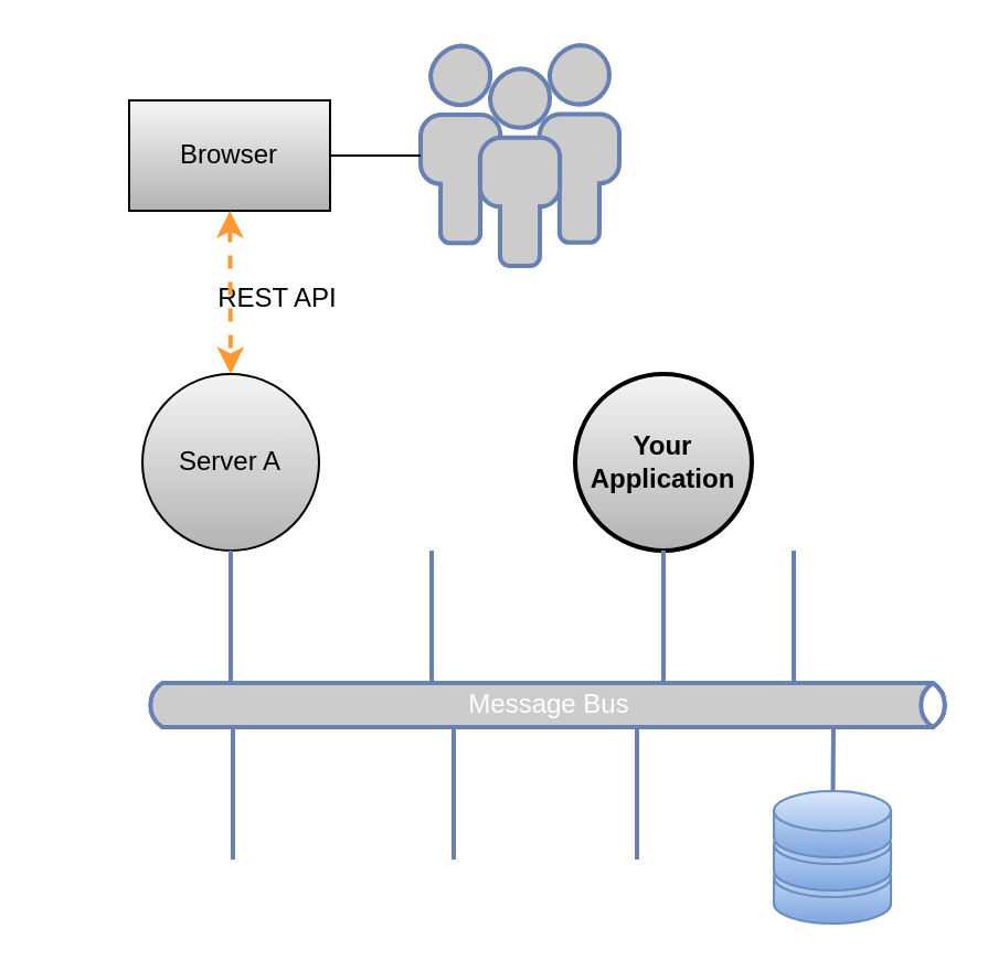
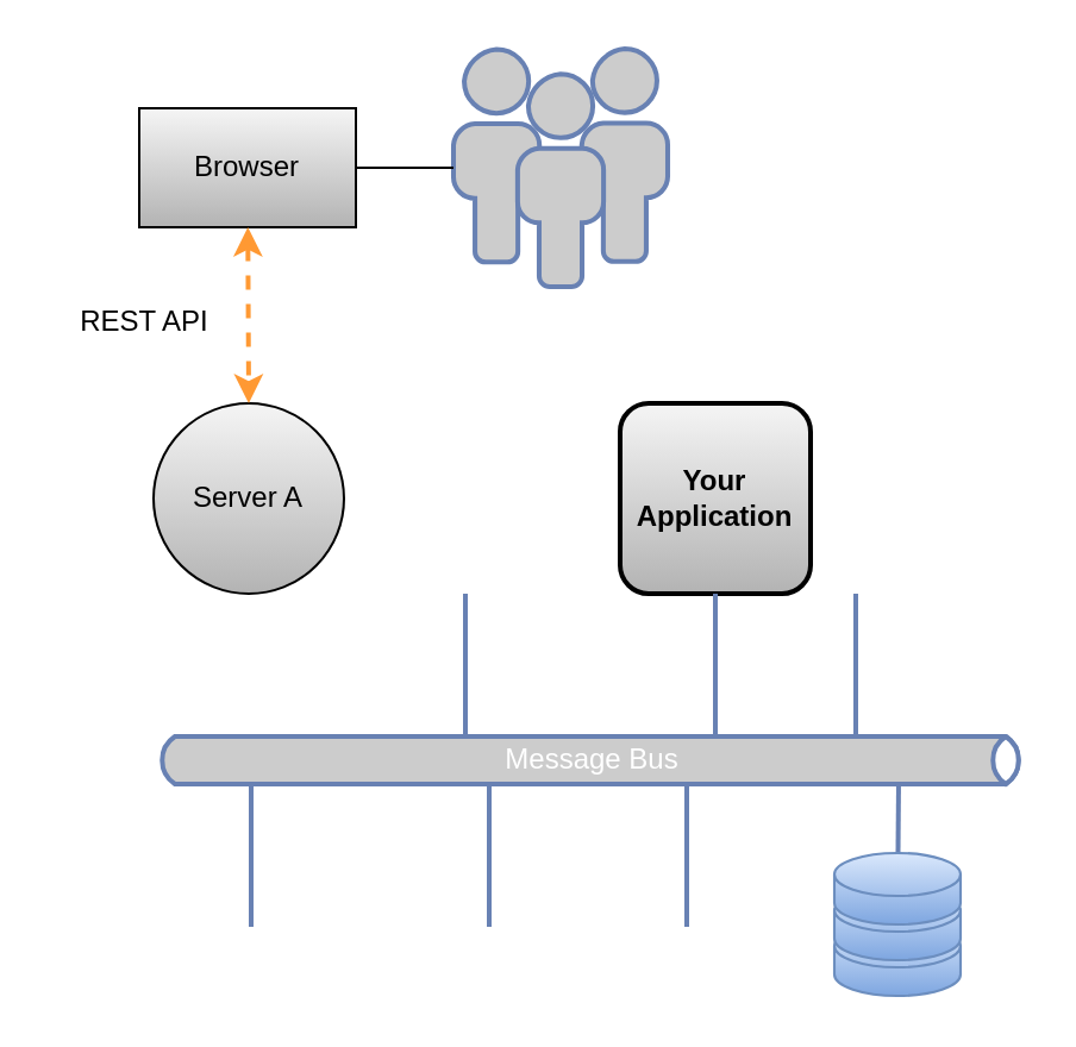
- <mxCell id="2" value="REST API" style="text;html=1;align=center;verticalAlign=middle;resizable=0;points=[];autosize=1;" parent="1" vertex="1"><mxGeometry x="85" y="120" width="80" height="30" as="geometry" /></mxCell>
+ <mxCell id="2" value="REST API" style="text;html=1;align=center;verticalAlign=middle;resizable=0;points=[];autosize=1;" parent="1" vertex="1"><mxGeometry x="20" y="120" width="80" height="30" as="geometry" /></mxCell>
- <mxCell id="4" value="&lt;b&gt;Your Application&lt;/b&gt;" style="ellipse;whiteSpace=wrap;html=1;aspect=fixed;gradientColor=#b3b3b3;fillColor=#f5f5f5;shadow=0;strokeWidth=2;" vertex="1" parent="1"><mxGeometry x="260" y="169" width="80" height="80" as="geometry" /></mxCell>
+ <mxCell id="4" value="&lt;b&gt;Your Application&lt;/b&gt;" style="whiteSpace=wrap;html=1;aspect=fixed;gradientColor=#b3b3b3;fillColor=#f5f5f5;shadow=0;strokeWidth=2;rounded=1;" vertex="1" parent="1"><mxGeometry x="260" y="169" width="80" height="80" as="geometry" /></mxCell>
- <mxCell id="6" value="" style="strokeColor=#6881B3;edgeStyle=none;rounded=0;endArrow=none;html=1;strokeWidth=2;" edge="1" target="5" parent="1" source="3"><mxGeometry relative="1" as="geometry"><mxPoint x="105" y="249" as="sourcePoint" /></mxGeometry></mxCell>
